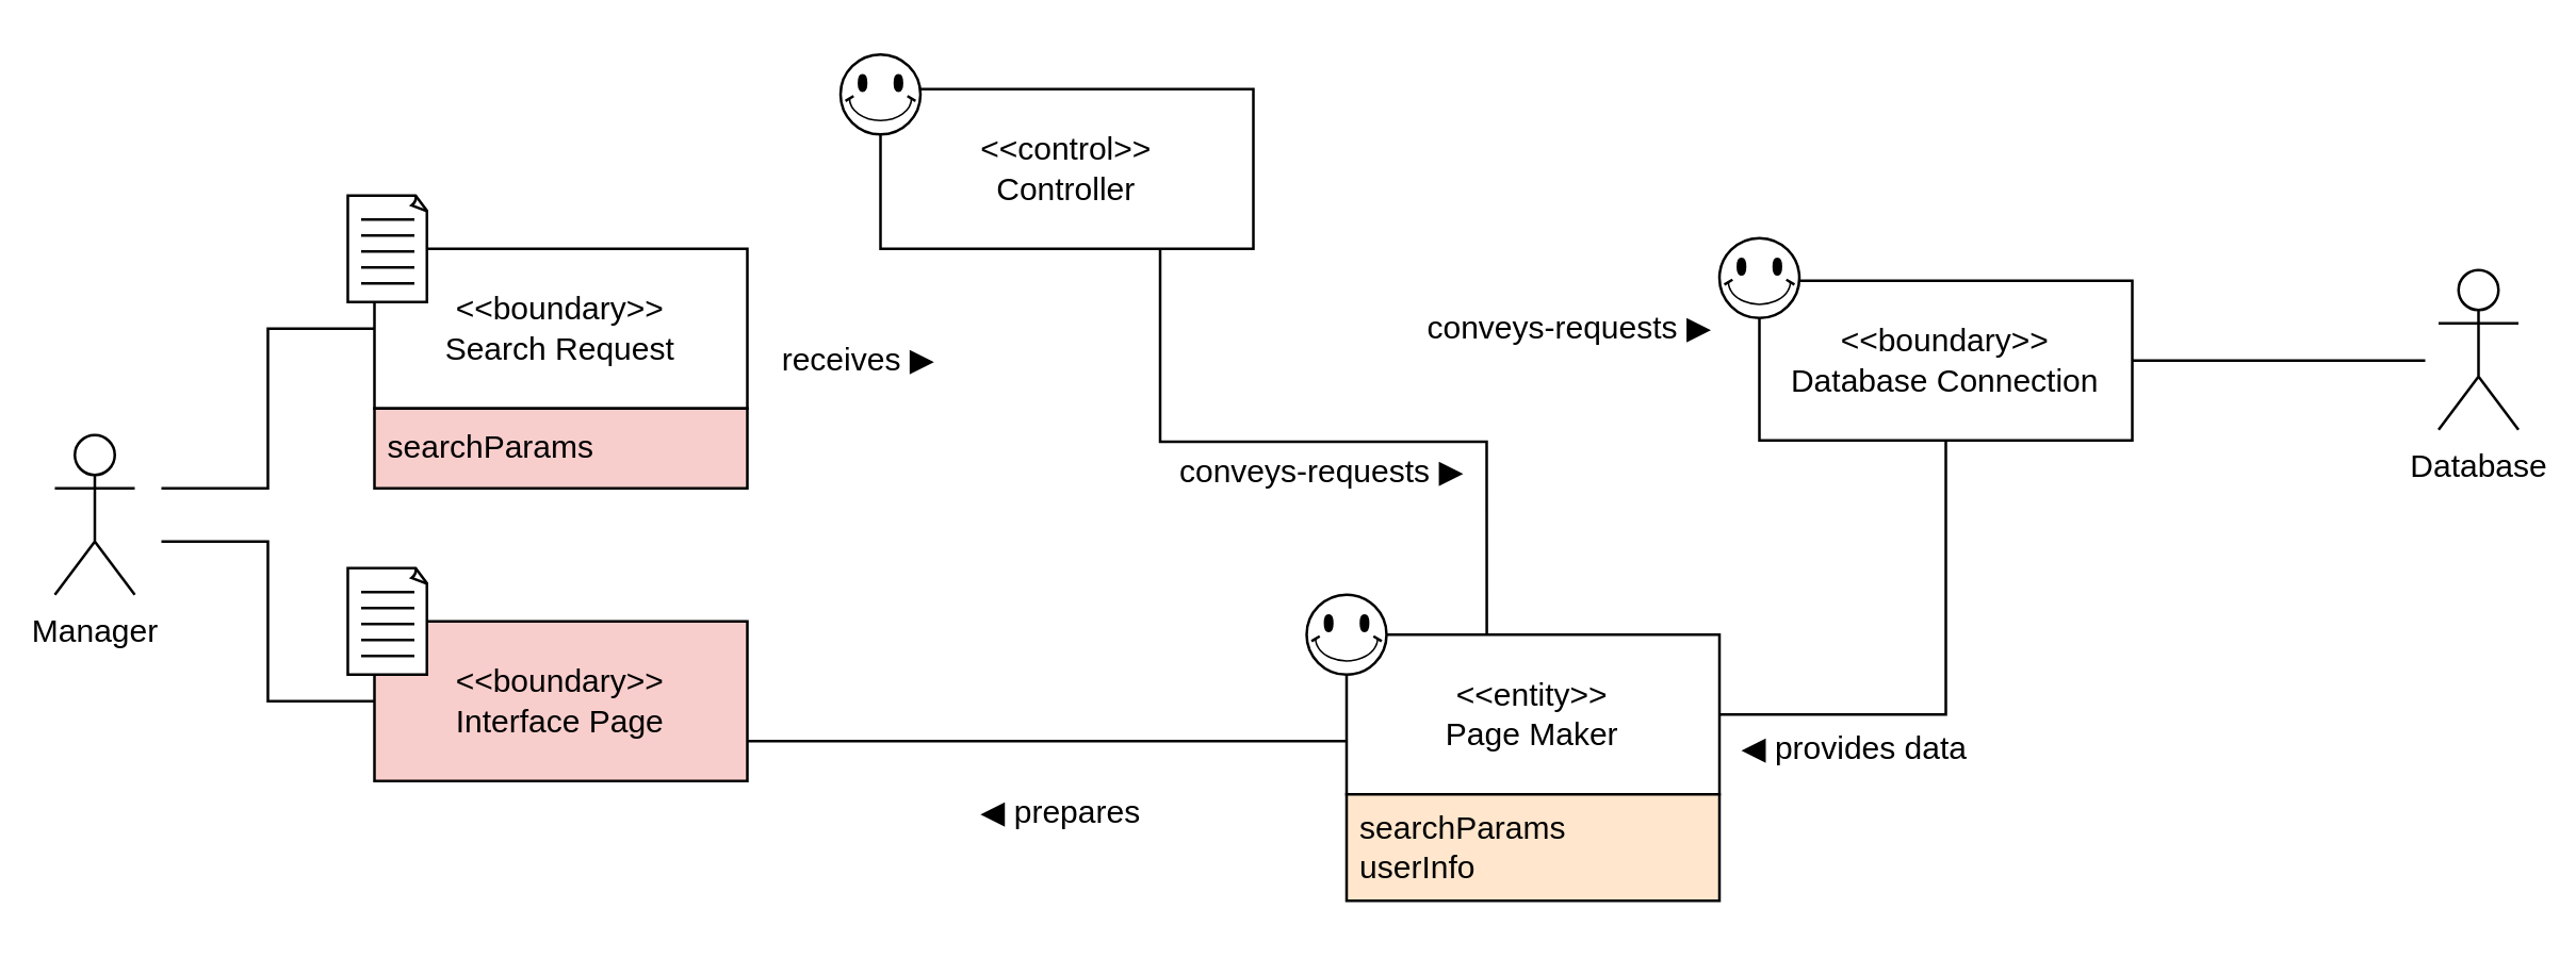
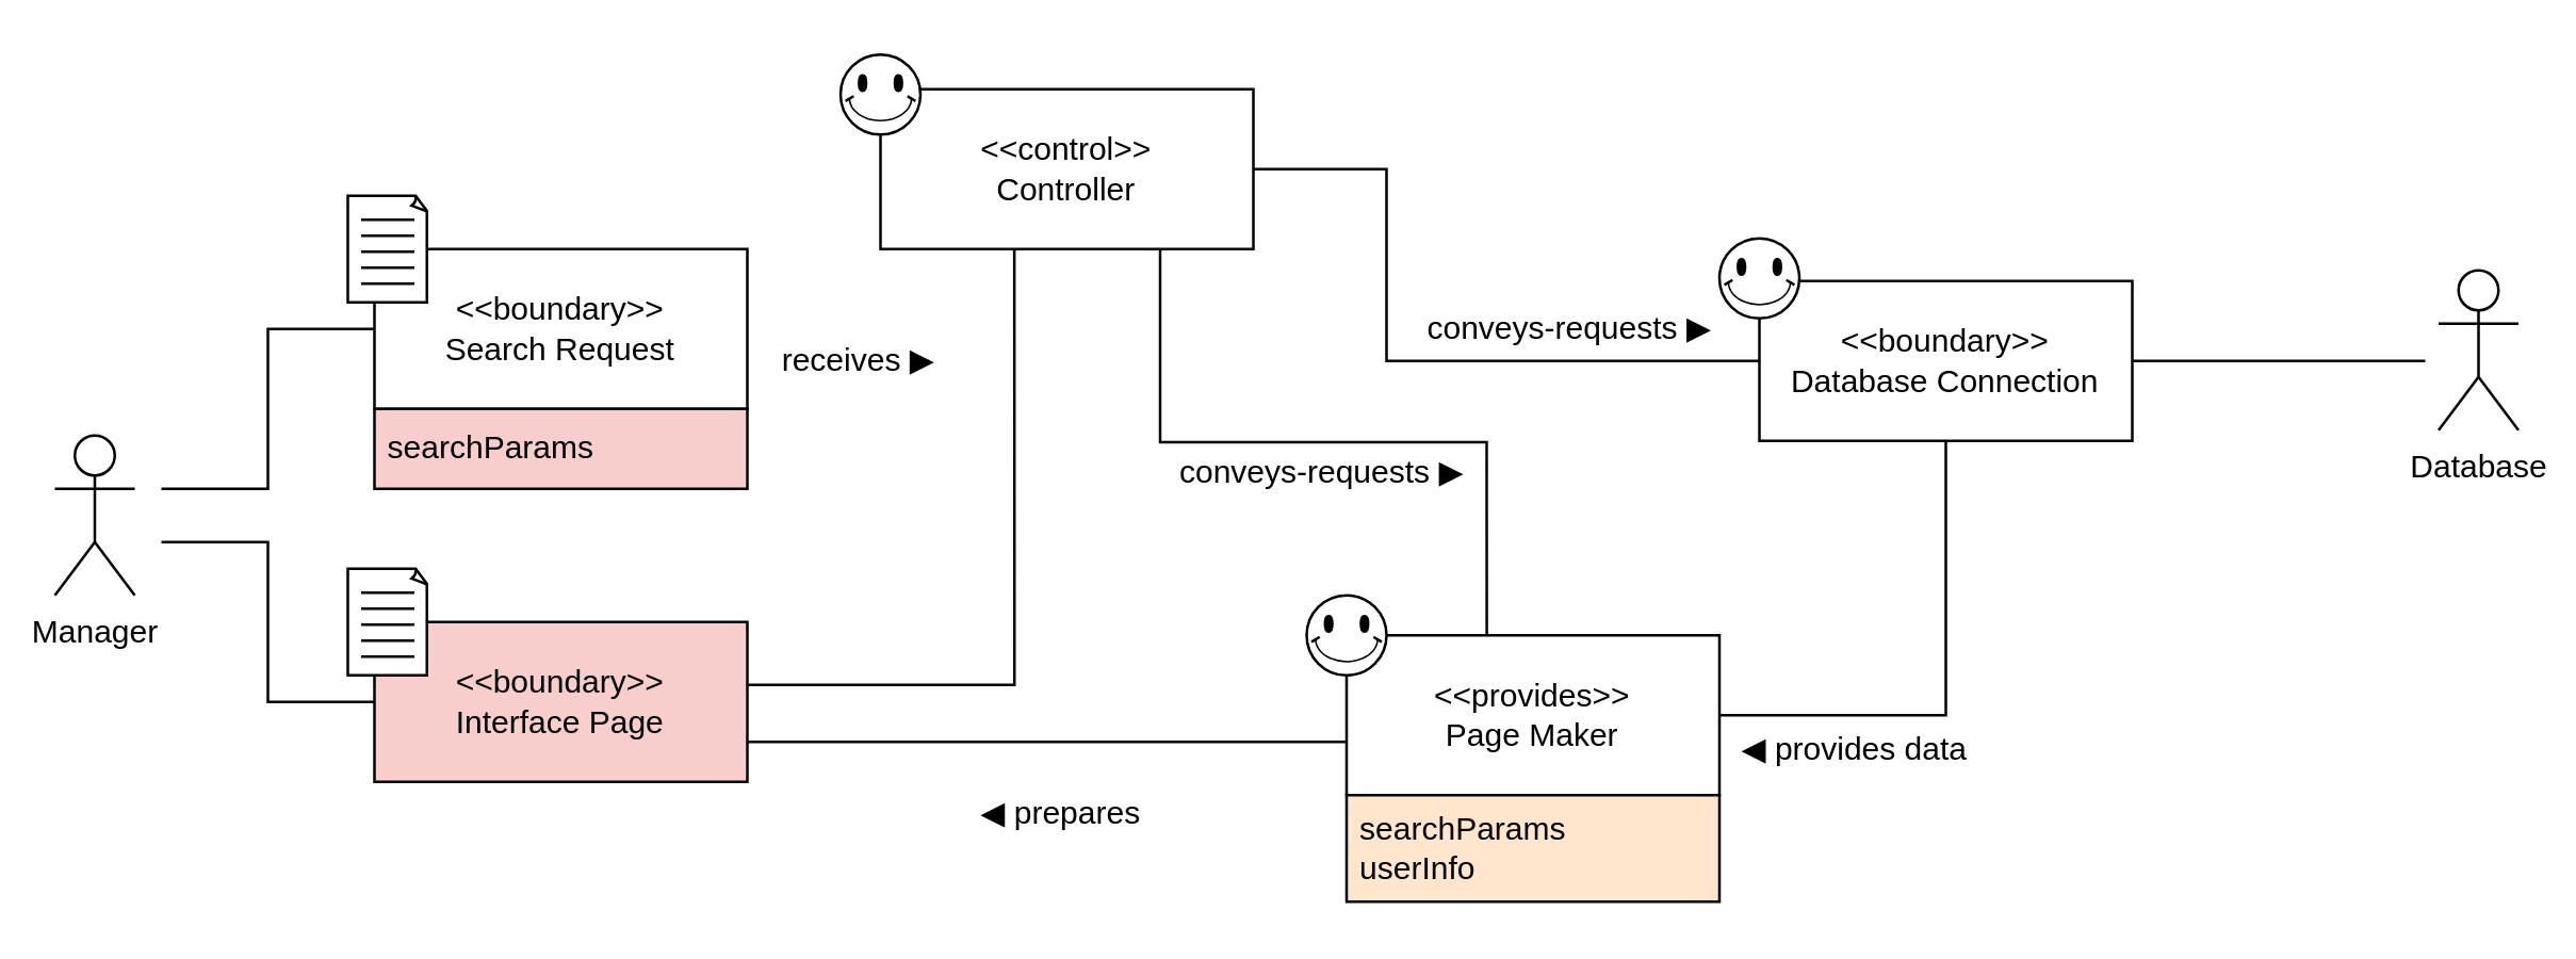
+ <mxCell id="34" style="edgeStyle=orthogonalEdgeStyle;rounded=0;orthogonalLoop=1;jettySize=auto;html=1;exitX=1;exitY=0.5;exitDx=0;exitDy=0;entryX=0;entryY=0.5;entryDx=0;entryDy=0;endArrow=none;endFill=0;" parent="1" source="32" target="43" edge="1"><mxGeometry relative="1" as="geometry"><Array as="points"><mxPoint x="520" y="63" /><mxPoint x="520" y="135" /></Array></mxGeometry></mxCell>
+ <mxCell id="3" style="edgeStyle=orthogonalEdgeStyle;rounded=0;orthogonalLoop=1;jettySize=auto;html=1;exitX=0.359;exitY=0.985;exitDx=0;exitDy=0;entryX=1.003;entryY=0.394;entryDx=0;entryDy=0;entryPerimeter=0;startArrow=none;startFill=0;endArrow=none;endFill=0;exitPerimeter=0;" parent="1" source="32" target="23" edge="1"><mxGeometry relative="1" as="geometry"><Array as="points"><mxPoint x="380" y="257" /></Array></mxGeometry></mxCell>
- <mxCell id="39" value="&amp;lt;&amp;lt;entity&amp;gt;&amp;gt;&lt;br&gt;Page Maker" style="rounded=0;whiteSpace=wrap;html=1;" parent="38" vertex="1"><mxGeometry x="15" y="15" width="140" height="60" as="geometry" /></mxCell>
+ <mxCell id="39" value="&amp;lt;&amp;lt;provides&amp;gt;&amp;gt;&lt;br&gt;Page Maker" style="rounded=0;whiteSpace=wrap;html=1;" parent="38" vertex="1"><mxGeometry x="15" y="15" width="140" height="60" as="geometry" /></mxCell>
